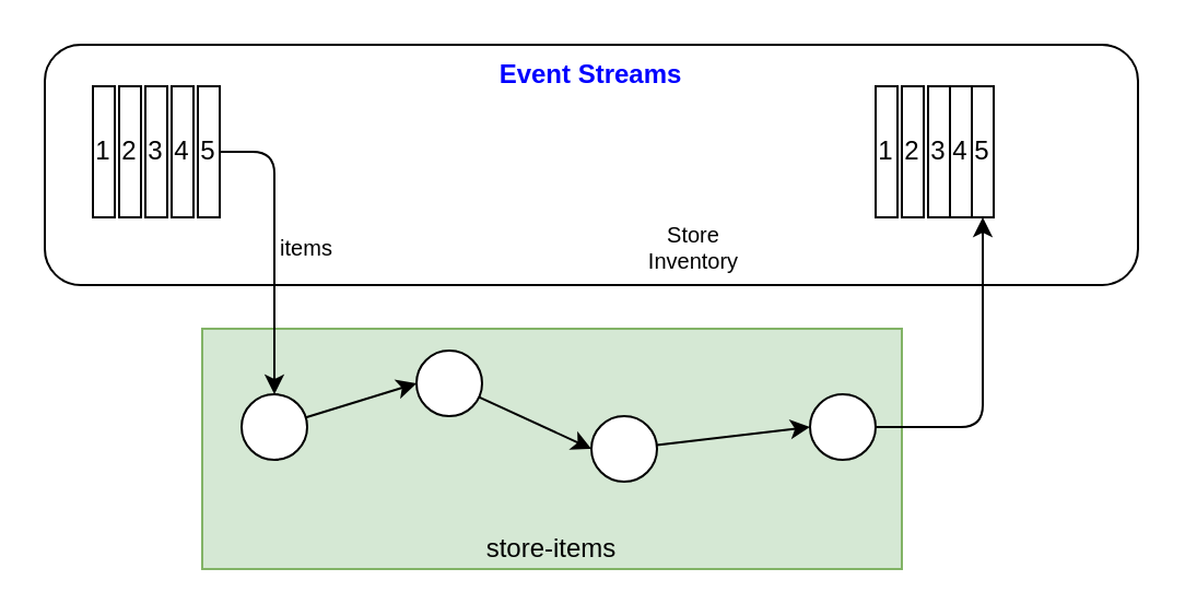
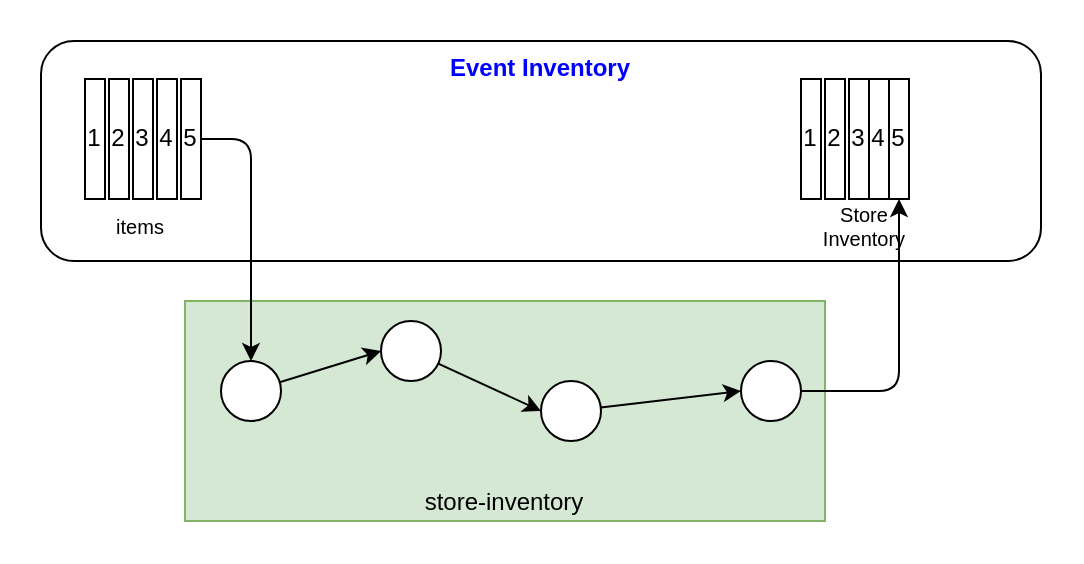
- <mxCell id="2" value="Event Streams" style="rounded=1;whiteSpace=wrap;html=1;fontColor=#0000FF;fontStyle=1;verticalAlign=top;" vertex="1" parent="1"><mxGeometry x="20" y="20" width="500" height="110" as="geometry" /></mxCell>
+ <mxCell id="2" value="Event Inventory" style="rounded=1;whiteSpace=wrap;html=1;fontColor=#0000FF;fontStyle=1;verticalAlign=top;" vertex="1" parent="1"><mxGeometry x="20" y="20" width="500" height="110" as="geometry" /></mxCell>
- <mxCell id="15" value="items" style="text;html=1;strokeColor=none;fillColor=none;align=center;verticalAlign=middle;whiteSpace=wrap;rounded=0;fontSize=10;" vertex="1" parent="1"><mxGeometry x="110" y="103" width="60" height="19" as="geometry" /></mxCell>
+ <mxCell id="15" value="items" style="text;html=1;strokeColor=none;fillColor=none;align=center;verticalAlign=middle;whiteSpace=wrap;rounded=0;fontSize=10;" vertex="1" parent="1"><mxGeometry x="40" y="103" width="60" height="19" as="geometry" /></mxCell>
- <mxCell id="14" value="Store Inventory" style="text;html=1;strokeColor=none;fillColor=none;align=center;verticalAlign=middle;whiteSpace=wrap;rounded=0;fontSize=10;" vertex="1" parent="1"><mxGeometry x="287" y="103" width="60" height="19" as="geometry" /></mxCell>
+ <mxCell id="14" value="Store Inventory" style="text;html=1;strokeColor=none;fillColor=none;align=center;verticalAlign=middle;whiteSpace=wrap;rounded=0;fontSize=10;" vertex="1" parent="1"><mxGeometry x="402" y="103" width="60" height="19" as="geometry" /></mxCell>
- <mxCell id="16" value="store-items" style="rounded=0;whiteSpace=wrap;html=1;fillColor=#d5e8d4;strokeColor=#82b366;verticalAlign=bottom;" vertex="1" parent="1"><mxGeometry x="92" y="150" width="320" height="110" as="geometry" /></mxCell>
+ <mxCell id="16" value="store-inventory" style="rounded=0;whiteSpace=wrap;html=1;fillColor=#d5e8d4;strokeColor=#82b366;verticalAlign=bottom;" vertex="1" parent="1"><mxGeometry x="92" y="150" width="320" height="110" as="geometry" /></mxCell>
